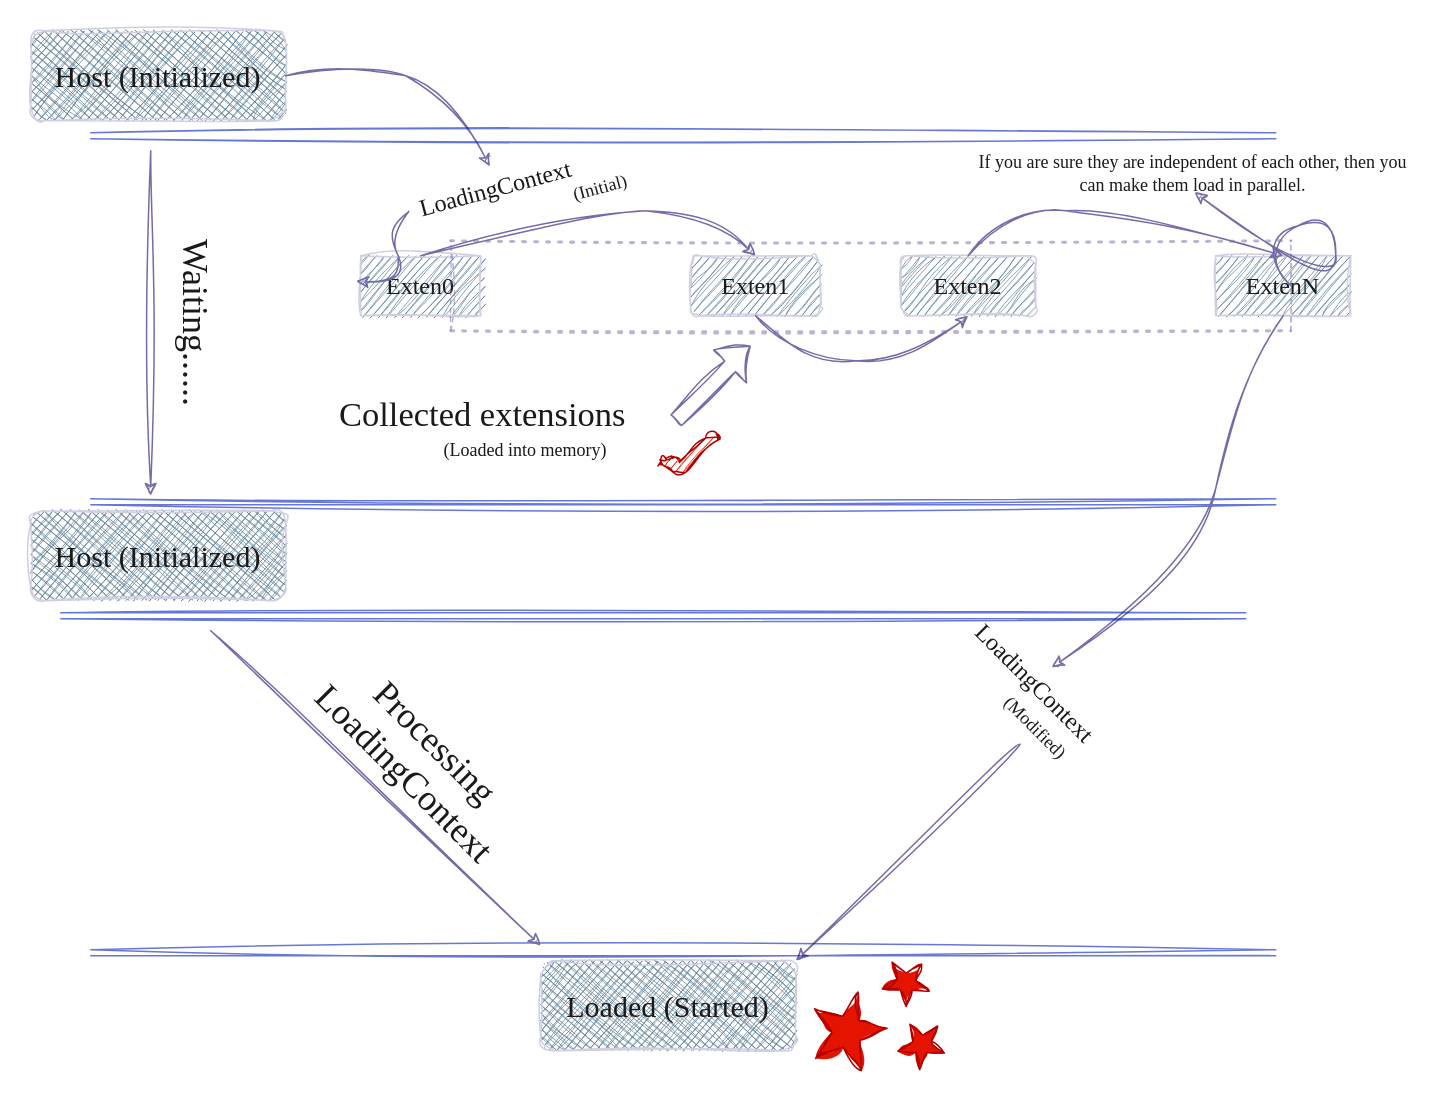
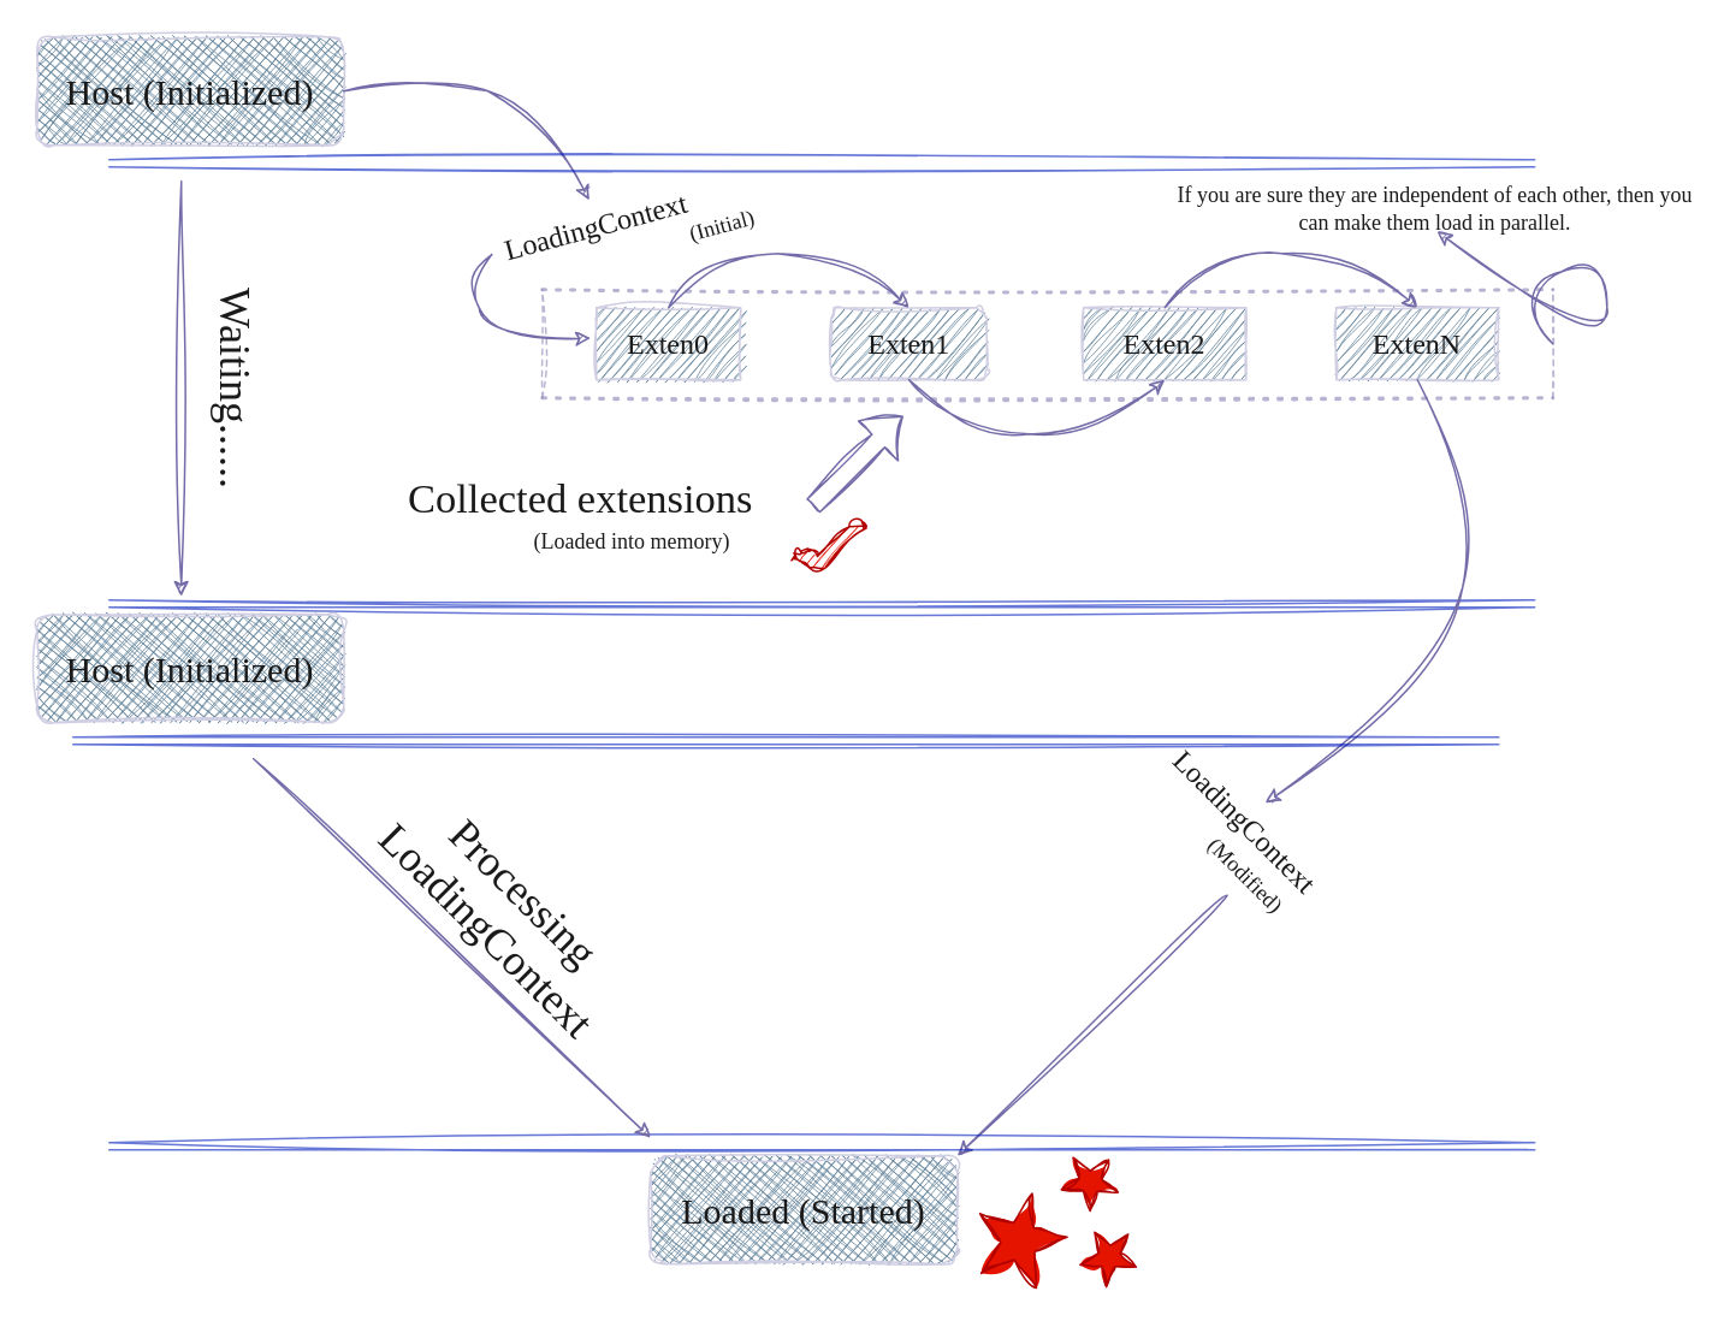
- <mxCell id="2" value="&lt;font style=&quot;font-size: 16px;&quot; face=&quot;Comic Sans MS&quot;&gt;Exten0&lt;/font&gt;" style="rounded=0;whiteSpace=wrap;html=1;labelBackgroundColor=none;fillColor=#5D7F99;strokeColor=#D0CEE2;fontColor=#1A1A1A;fontSize=16;sketch=1;curveFitting=1;jiggle=2;" parent="1" vertex="1"><mxGeometry x="240" y="170" width="80" height="40" as="geometry" /></mxCell>
+ <mxCell id="2" value="&lt;font style=&quot;font-size: 16px;&quot; face=&quot;Comic Sans MS&quot;&gt;Exten0&lt;/font&gt;" style="rounded=0;whiteSpace=wrap;html=1;labelBackgroundColor=none;fillColor=#5D7F99;strokeColor=#D0CEE2;fontColor=#1A1A1A;fontSize=16;sketch=1;curveFitting=1;jiggle=2;" parent="1" vertex="1"><mxGeometry x="330" y="170" width="80" height="40" as="geometry" /></mxCell>
- <mxCell id="4" value="&lt;font style=&quot;font-size: 16px;&quot; face=&quot;Comic Sans MS&quot;&gt;Exten2&lt;/font&gt;" style="whiteSpace=wrap;html=1;labelBackgroundColor=none;fillColor=#5D7F99;strokeColor=#D0CEE2;fontColor=#1A1A1A;fontSize=16;sketch=1;curveFitting=1;jiggle=2;rounded=1;" parent="1" vertex="1"><mxGeometry x="600" y="170" width="90" height="40" as="geometry" /></mxCell>
+ <mxCell id="4" value="&lt;font style=&quot;font-size: 16px;&quot; face=&quot;Comic Sans MS&quot;&gt;Exten2&lt;/font&gt;" style="rounded=0;whiteSpace=wrap;html=1;labelBackgroundColor=none;fillColor=#5D7F99;strokeColor=#D0CEE2;fontColor=#1A1A1A;fontSize=16;sketch=1;curveFitting=1;jiggle=2;" parent="1" vertex="1"><mxGeometry x="600" y="170" width="90" height="40" as="geometry" /></mxCell>
- <mxCell id="5" value="&lt;font style=&quot;font-size: 16px;&quot; face=&quot;Comic Sans MS&quot;&gt;ExtenN&lt;/font&gt;" style="rounded=0;whiteSpace=wrap;html=1;labelBackgroundColor=none;fillColor=#5D7F99;strokeColor=#D0CEE2;fontColor=#1A1A1A;fontSize=16;sketch=1;curveFitting=1;jiggle=2;" parent="1" vertex="1"><mxGeometry x="810" y="170" width="90" height="40" as="geometry" /></mxCell>
+ <mxCell id="5" value="&lt;font style=&quot;font-size: 16px;&quot; face=&quot;Comic Sans MS&quot;&gt;ExtenN&lt;/font&gt;" style="rounded=0;whiteSpace=wrap;html=1;labelBackgroundColor=none;fillColor=#5D7F99;strokeColor=#D0CEE2;fontColor=#1A1A1A;fontSize=16;sketch=1;curveFitting=1;jiggle=2;" parent="1" vertex="1"><mxGeometry x="740" y="170" width="90" height="40" as="geometry" /></mxCell>
